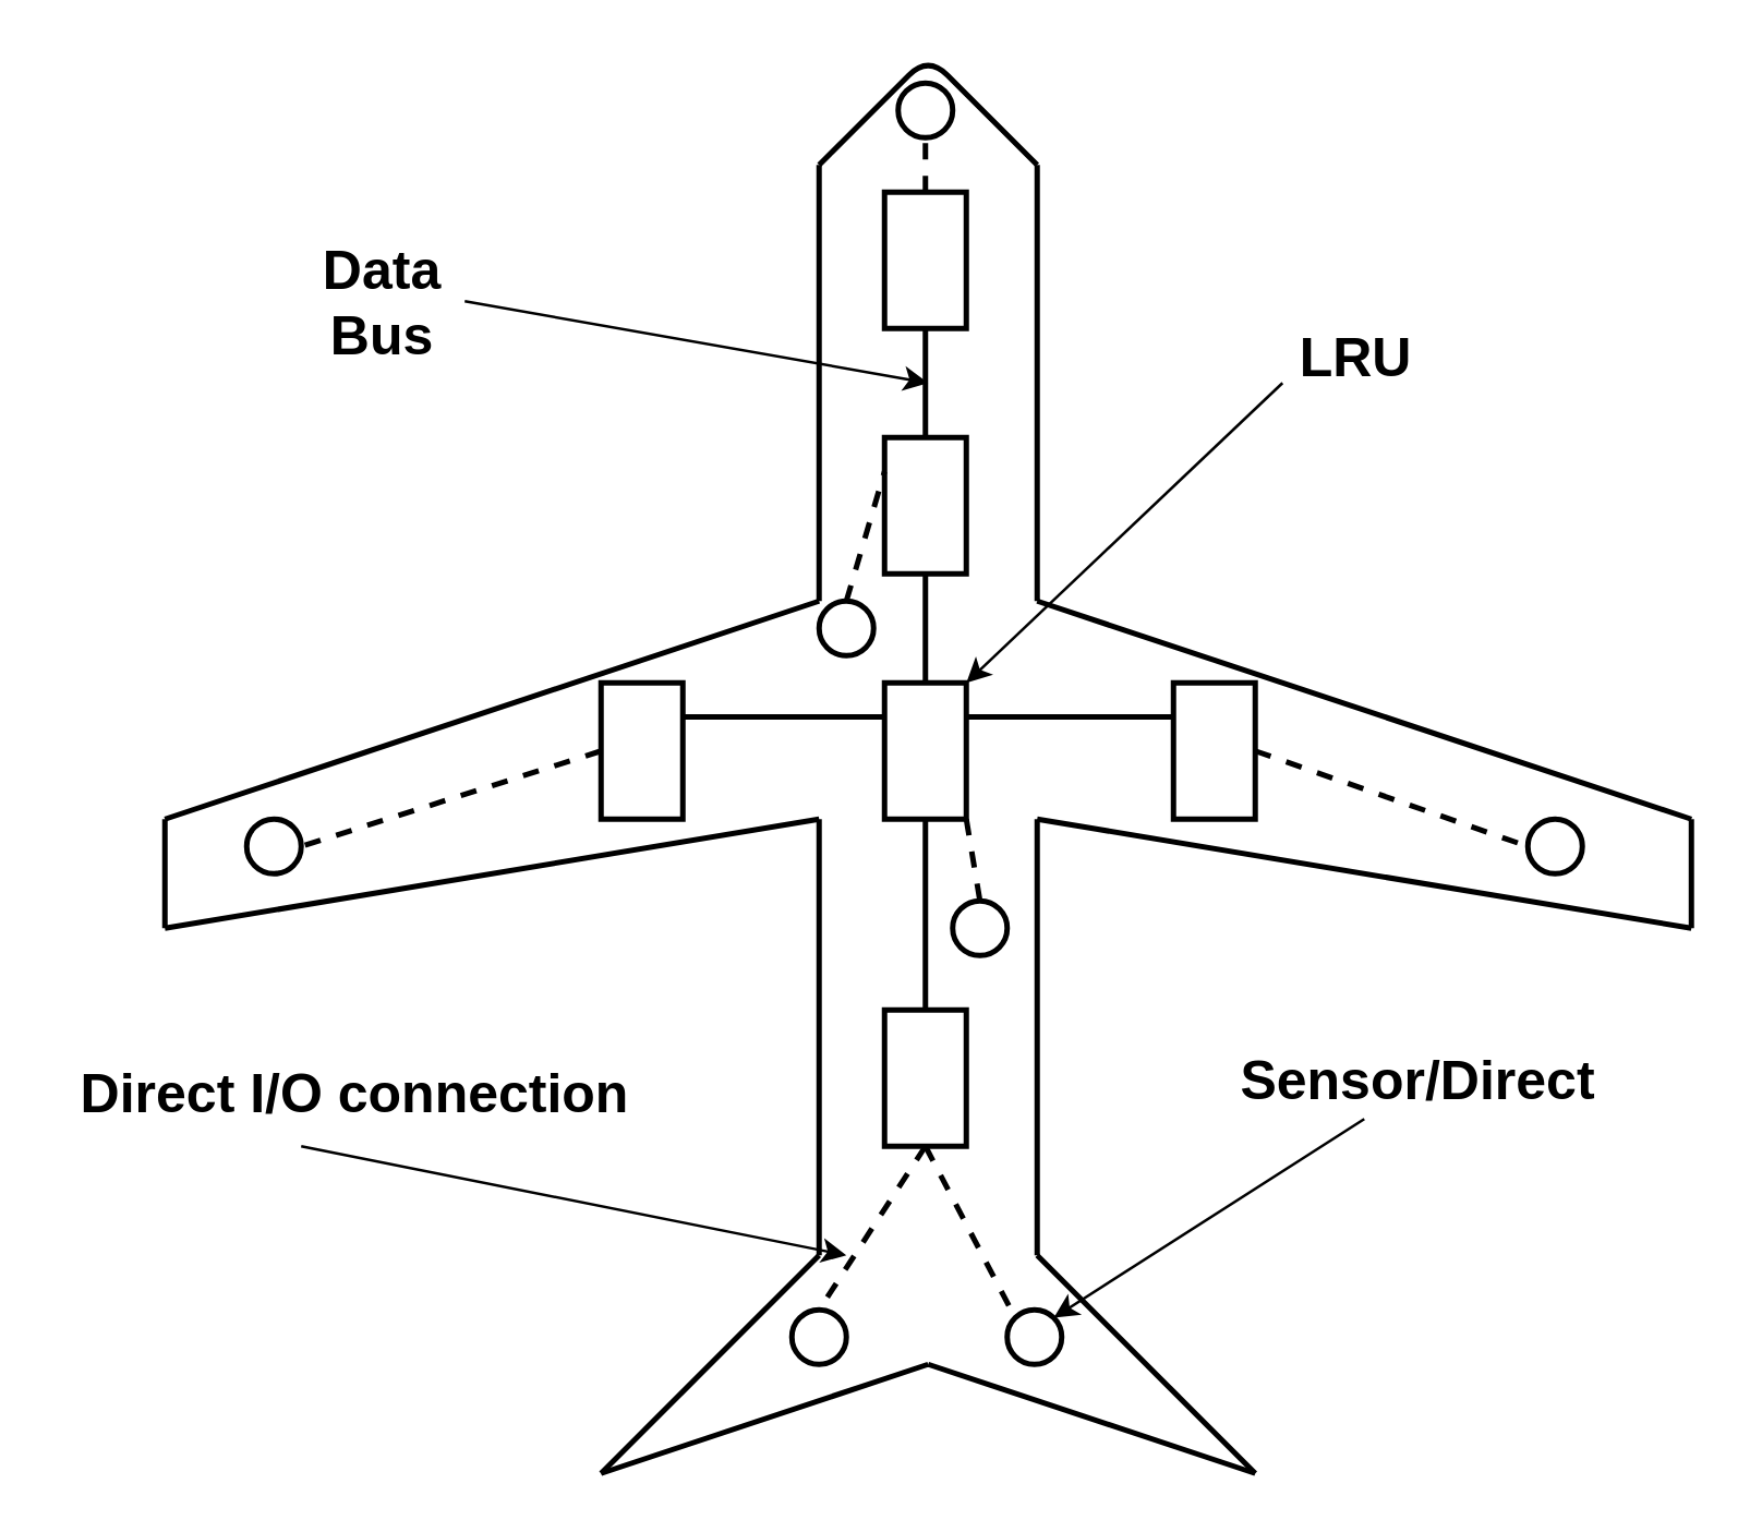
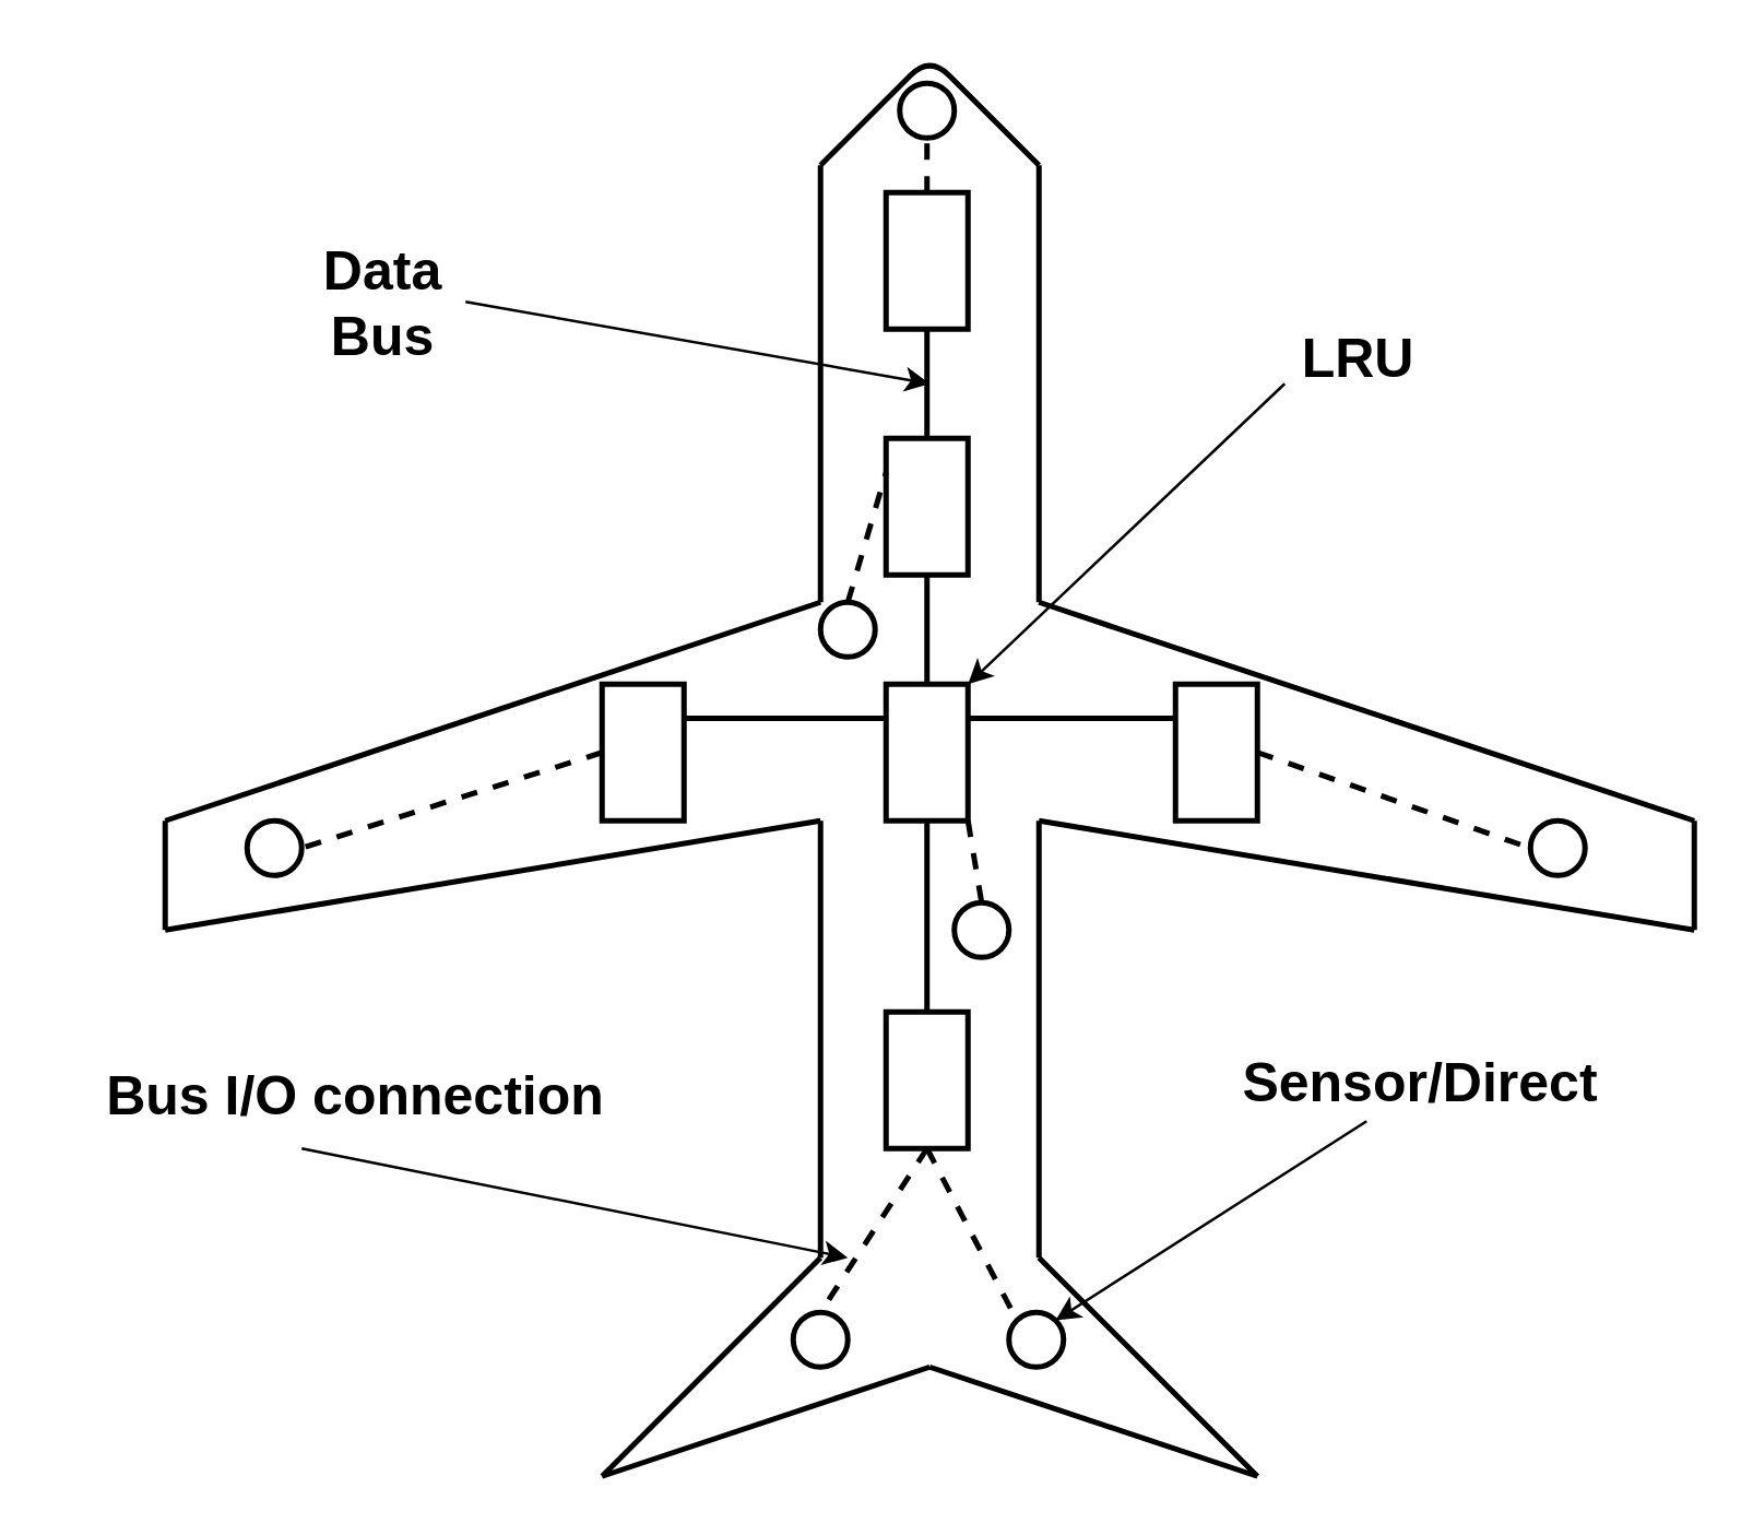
- <mxCell id="48" value="&lt;font style=&quot;font-size: 20px&quot;&gt;&lt;b&gt;Direct I/O connection&lt;/b&gt;&lt;/font&gt;" style="text;html=1;strokeColor=none;fillColor=none;align=center;verticalAlign=middle;whiteSpace=wrap;rounded=0;" vertex="1" parent="1"><mxGeometry x="20" y="390" width="220" height="20" as="geometry" /></mxCell>
+ <mxCell id="48" value="&lt;font style=&quot;font-size: 20px&quot;&gt;&lt;b&gt;Bus I/O connection&lt;/b&gt;&lt;/font&gt;" style="text;html=1;strokeColor=none;fillColor=none;align=center;verticalAlign=middle;whiteSpace=wrap;rounded=0;" vertex="1" parent="1"><mxGeometry x="20" y="390" width="220" height="20" as="geometry" /></mxCell>
